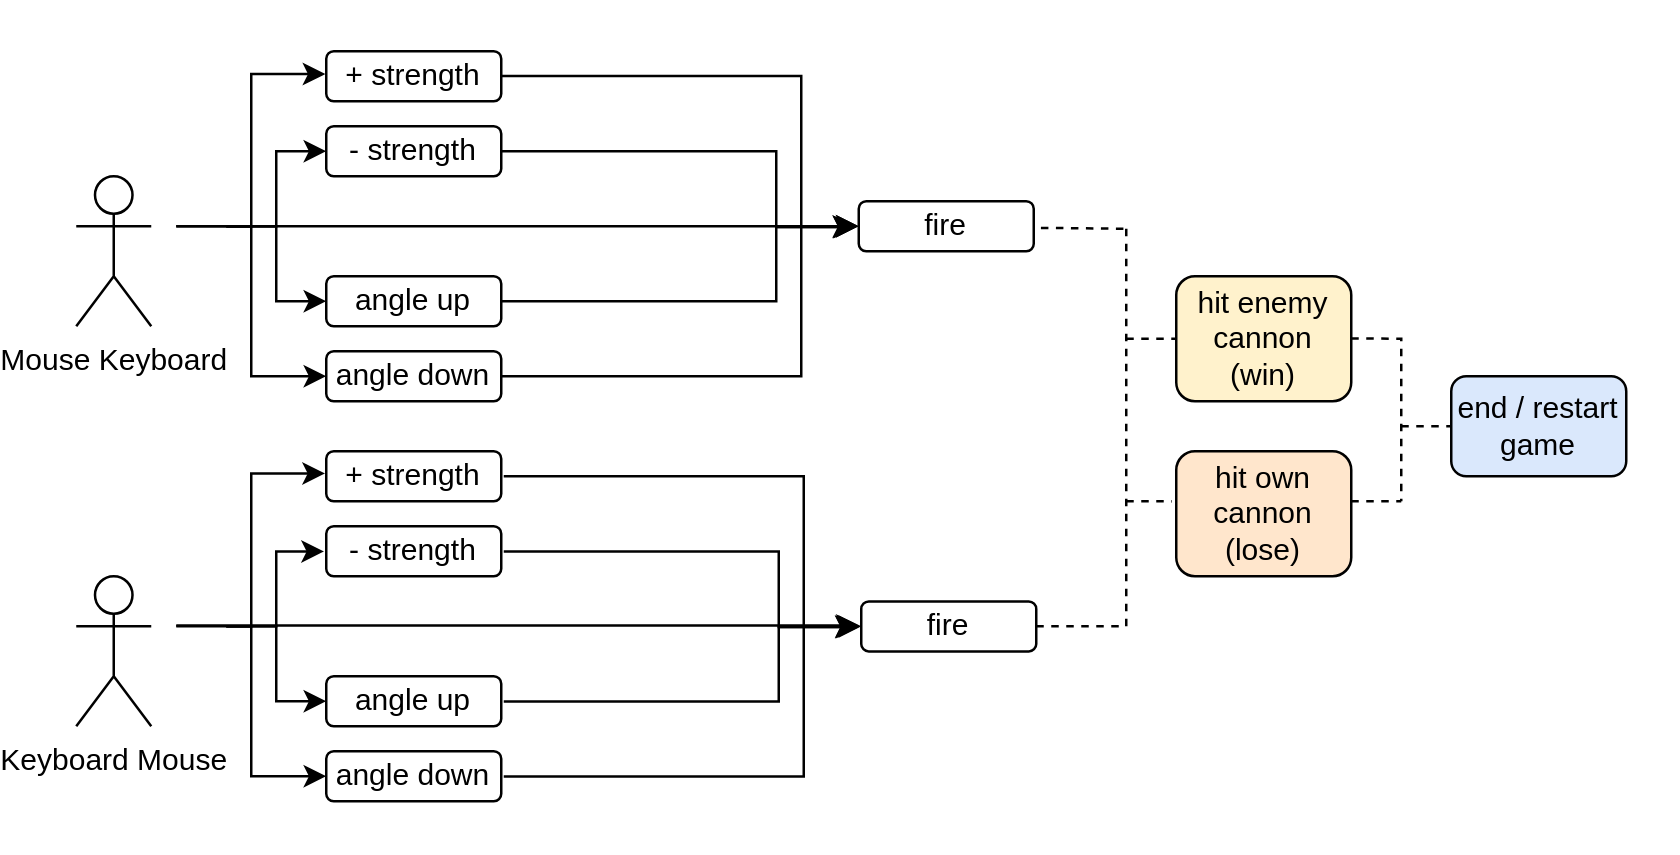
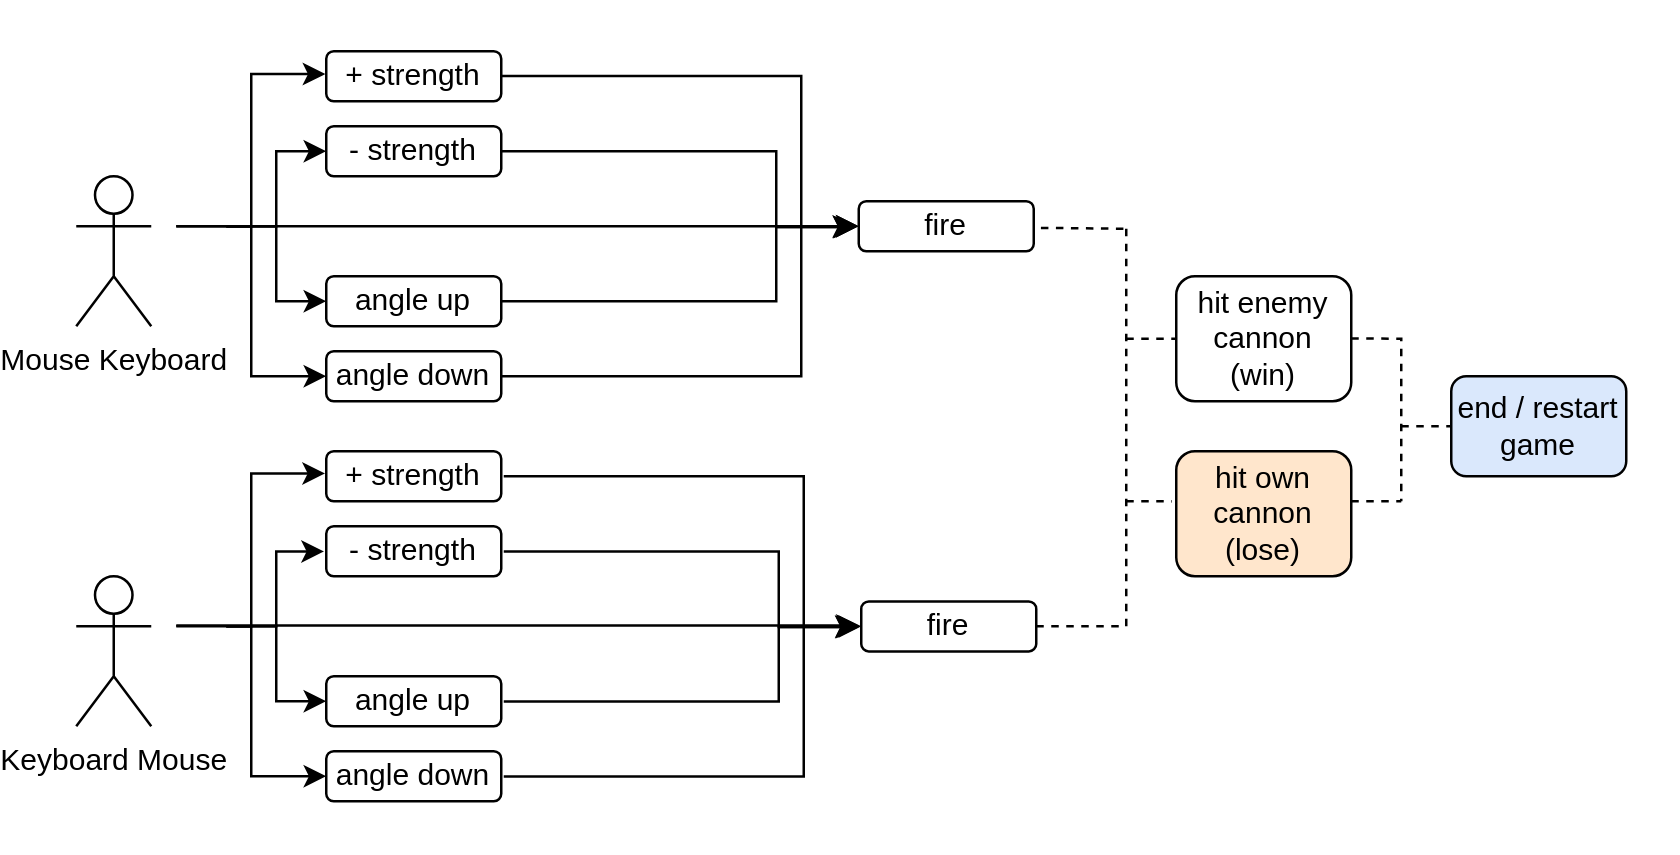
- <mxCell id="33" value="hit enemy cannon (win)" style="rounded=1;whiteSpace=wrap;html=1;fillColor=#fff2cc;" vertex="1" parent="1"><mxGeometry x="460" y="110" width="70" height="50" as="geometry" /></mxCell>
+ <mxCell id="33" value="hit enemy cannon (win)" style="rounded=1;whiteSpace=wrap;html=1;" vertex="1" parent="1"><mxGeometry x="460" y="110" width="70" height="50" as="geometry" /></mxCell>
